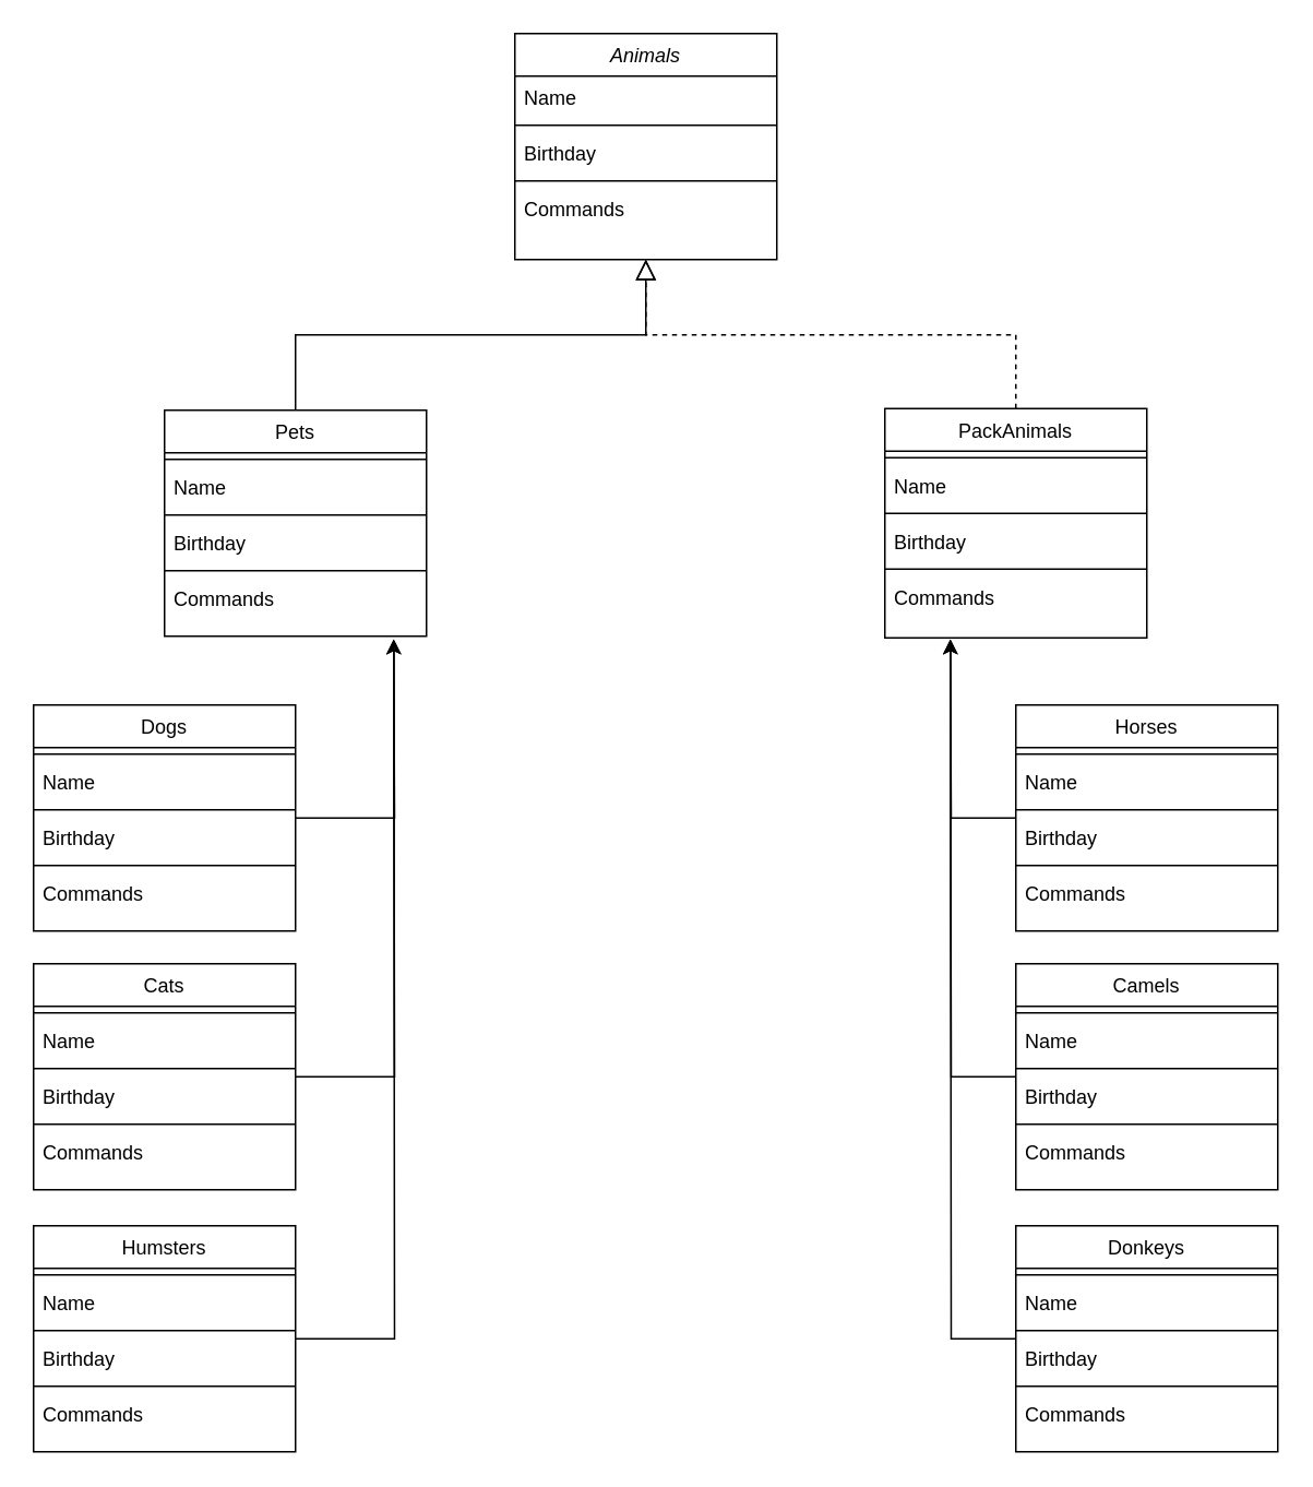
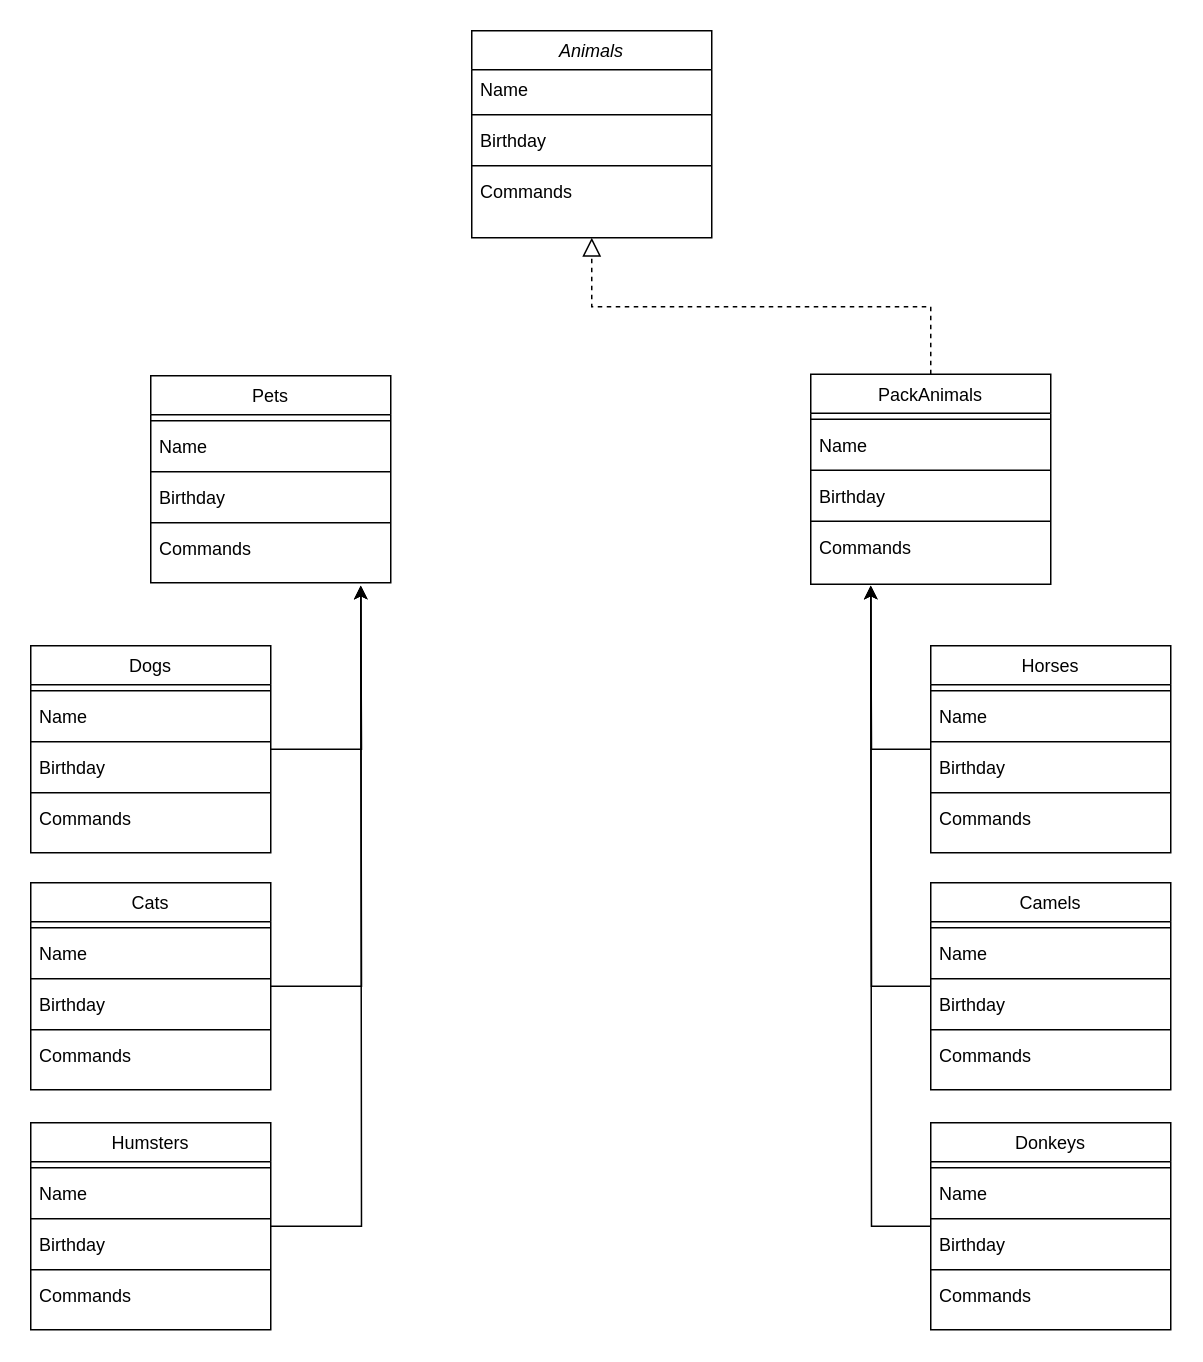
- <mxCell id="15" value="" style="endArrow=block;endSize=10;endFill=0;shadow=0;strokeWidth=1;rounded=0;curved=0;edgeStyle=elbowEdgeStyle;elbow=vertical;" parent="1" source="8" target="2" edge="1"><mxGeometry width="160" relative="1" as="geometry"><mxPoint x="180" y="93" as="sourcePoint" /><mxPoint x="180" y="93" as="targetPoint" /></mxGeometry></mxCell>
